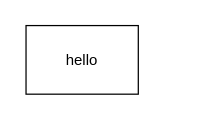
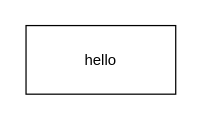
- <mxCell id="2" value="hello" style="rounded=0;whiteSpace=wrap;html=1;align=center;verticalAlign=middle;horizontal=1;" vertex="1" parent="1"><mxGeometry x="20" y="20" width="90" height="55" as="geometry" /></mxCell>
+ <mxCell id="2" value="hello" style="rounded=0;whiteSpace=wrap;html=1;align=center;verticalAlign=middle;horizontal=1;" vertex="1" parent="1"><mxGeometry x="20" y="20" width="120" height="55" as="geometry" /></mxCell>
